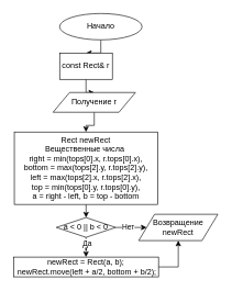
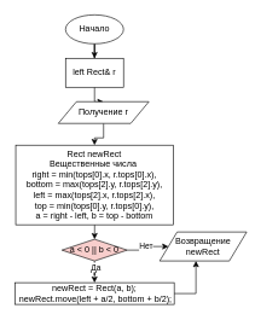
- <mxCell id="3" value="Начало" style="ellipse;whiteSpace=wrap;html=1;" vertex="1" parent="1"><mxGeometry x="90" y="20" width="125" height="40" as="geometry" /></mxCell>
+ <mxCell id="3" value="Начало" style="ellipse;whiteSpace=wrap;html=1;" vertex="1" parent="1"><mxGeometry x="90" y="20" width="80" height="40" as="geometry" /></mxCell>
- <mxCell id="5" value="const Rect&amp;amp; r" style="rounded=0;whiteSpace=wrap;html=1;" vertex="1" parent="1"><mxGeometry x="90" y="80" width="80" height="40" as="geometry" /></mxCell>
+ <mxCell id="5" value="left Rect&amp;amp; r" style="rounded=0;whiteSpace=wrap;html=1;" vertex="1" parent="1"><mxGeometry x="90" y="80" width="80" height="40" as="geometry" /></mxCell>
- <mxCell id="13" value="a &amp;lt; 0 || b &amp;lt; 0" style="rhombus;whiteSpace=wrap;html=1;" vertex="1" parent="1"><mxGeometry x="85" y="330" width="90" height="30" as="geometry" /></mxCell>
+ <mxCell id="13" value="a &amp;lt; 0 || b &amp;lt; 0" style="rhombus;whiteSpace=wrap;html=1;fillColor=#f8cecc;" vertex="1" parent="1"><mxGeometry x="85" y="330" width="90" height="30" as="geometry" /></mxCell>
- <mxCell id="14" value="Возвращение newRect" style="shape=parallelogram;perimeter=parallelogramPerimeter;whiteSpace=wrap;html=1;" vertex="1" parent="1"><mxGeometry x="210" y="325" width="120" height="40" as="geometry" /></mxCell>
+ <mxCell id="14" value="Возвращение newRect" style="shape=parallelogram;perimeter=parallelogramPerimeter;whiteSpace=wrap;html=1;" vertex="1" parent="1"><mxGeometry x="220" y="320" width="120" height="40" as="geometry" /></mxCell>
